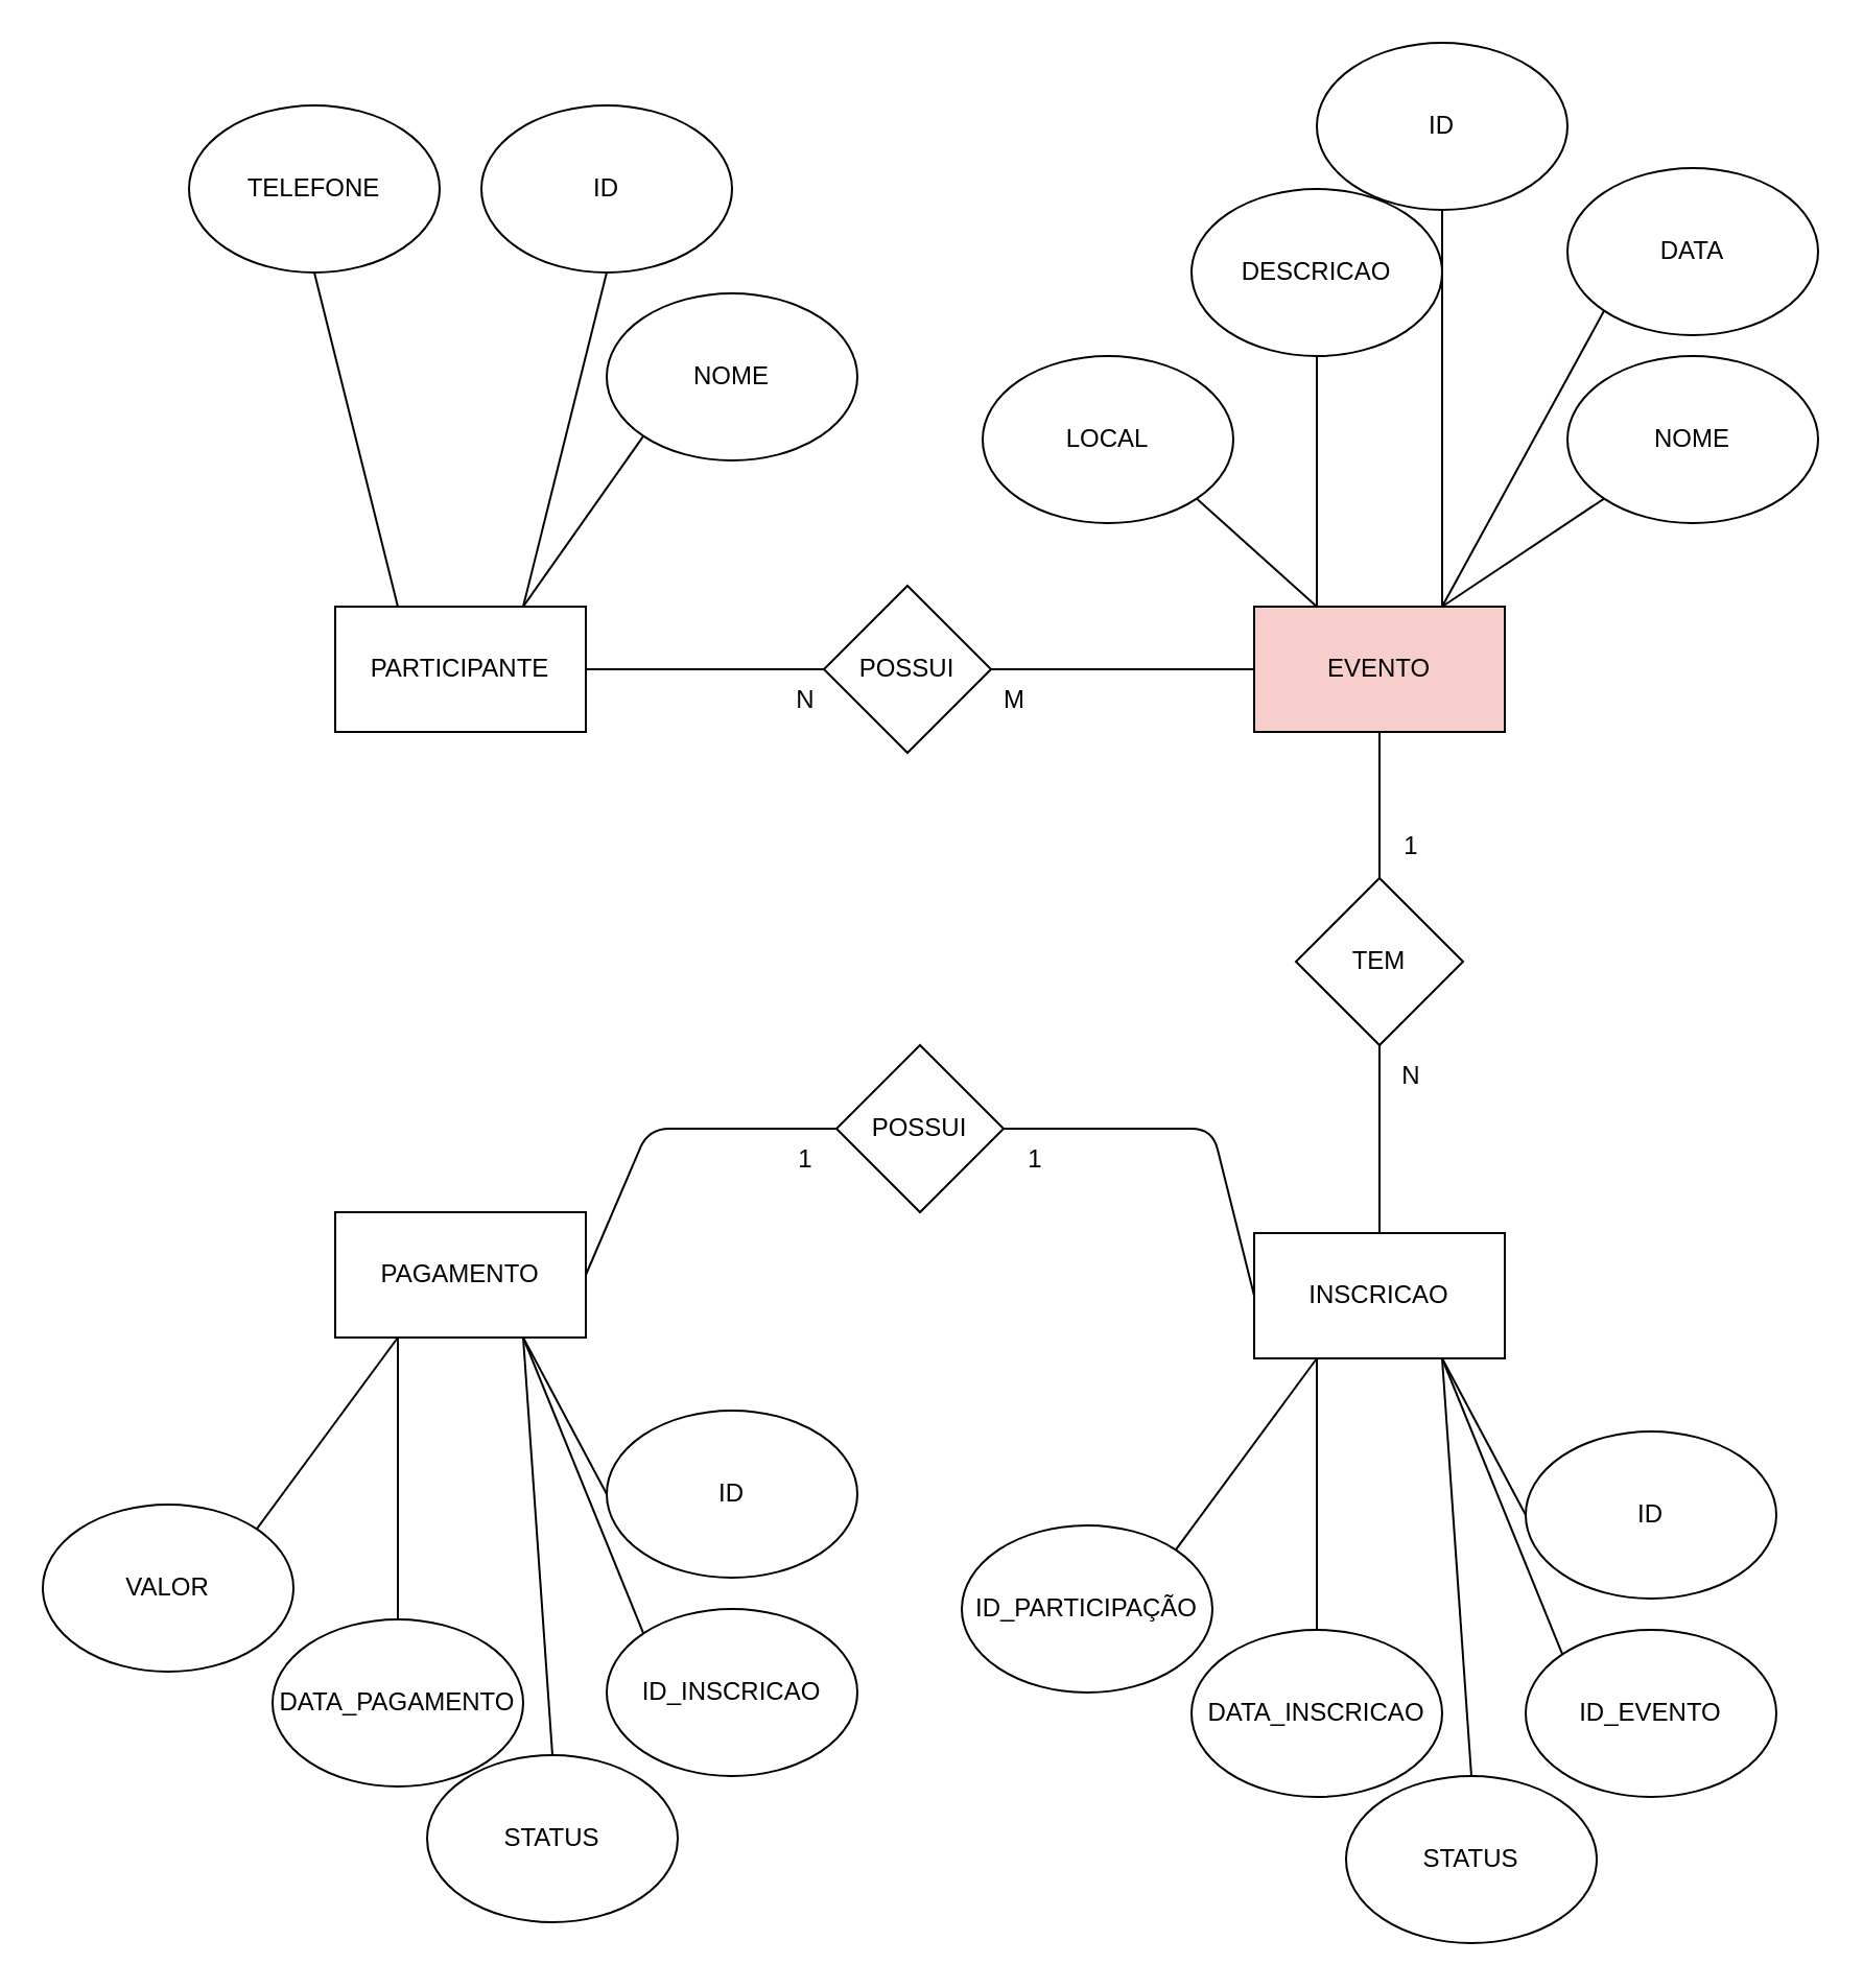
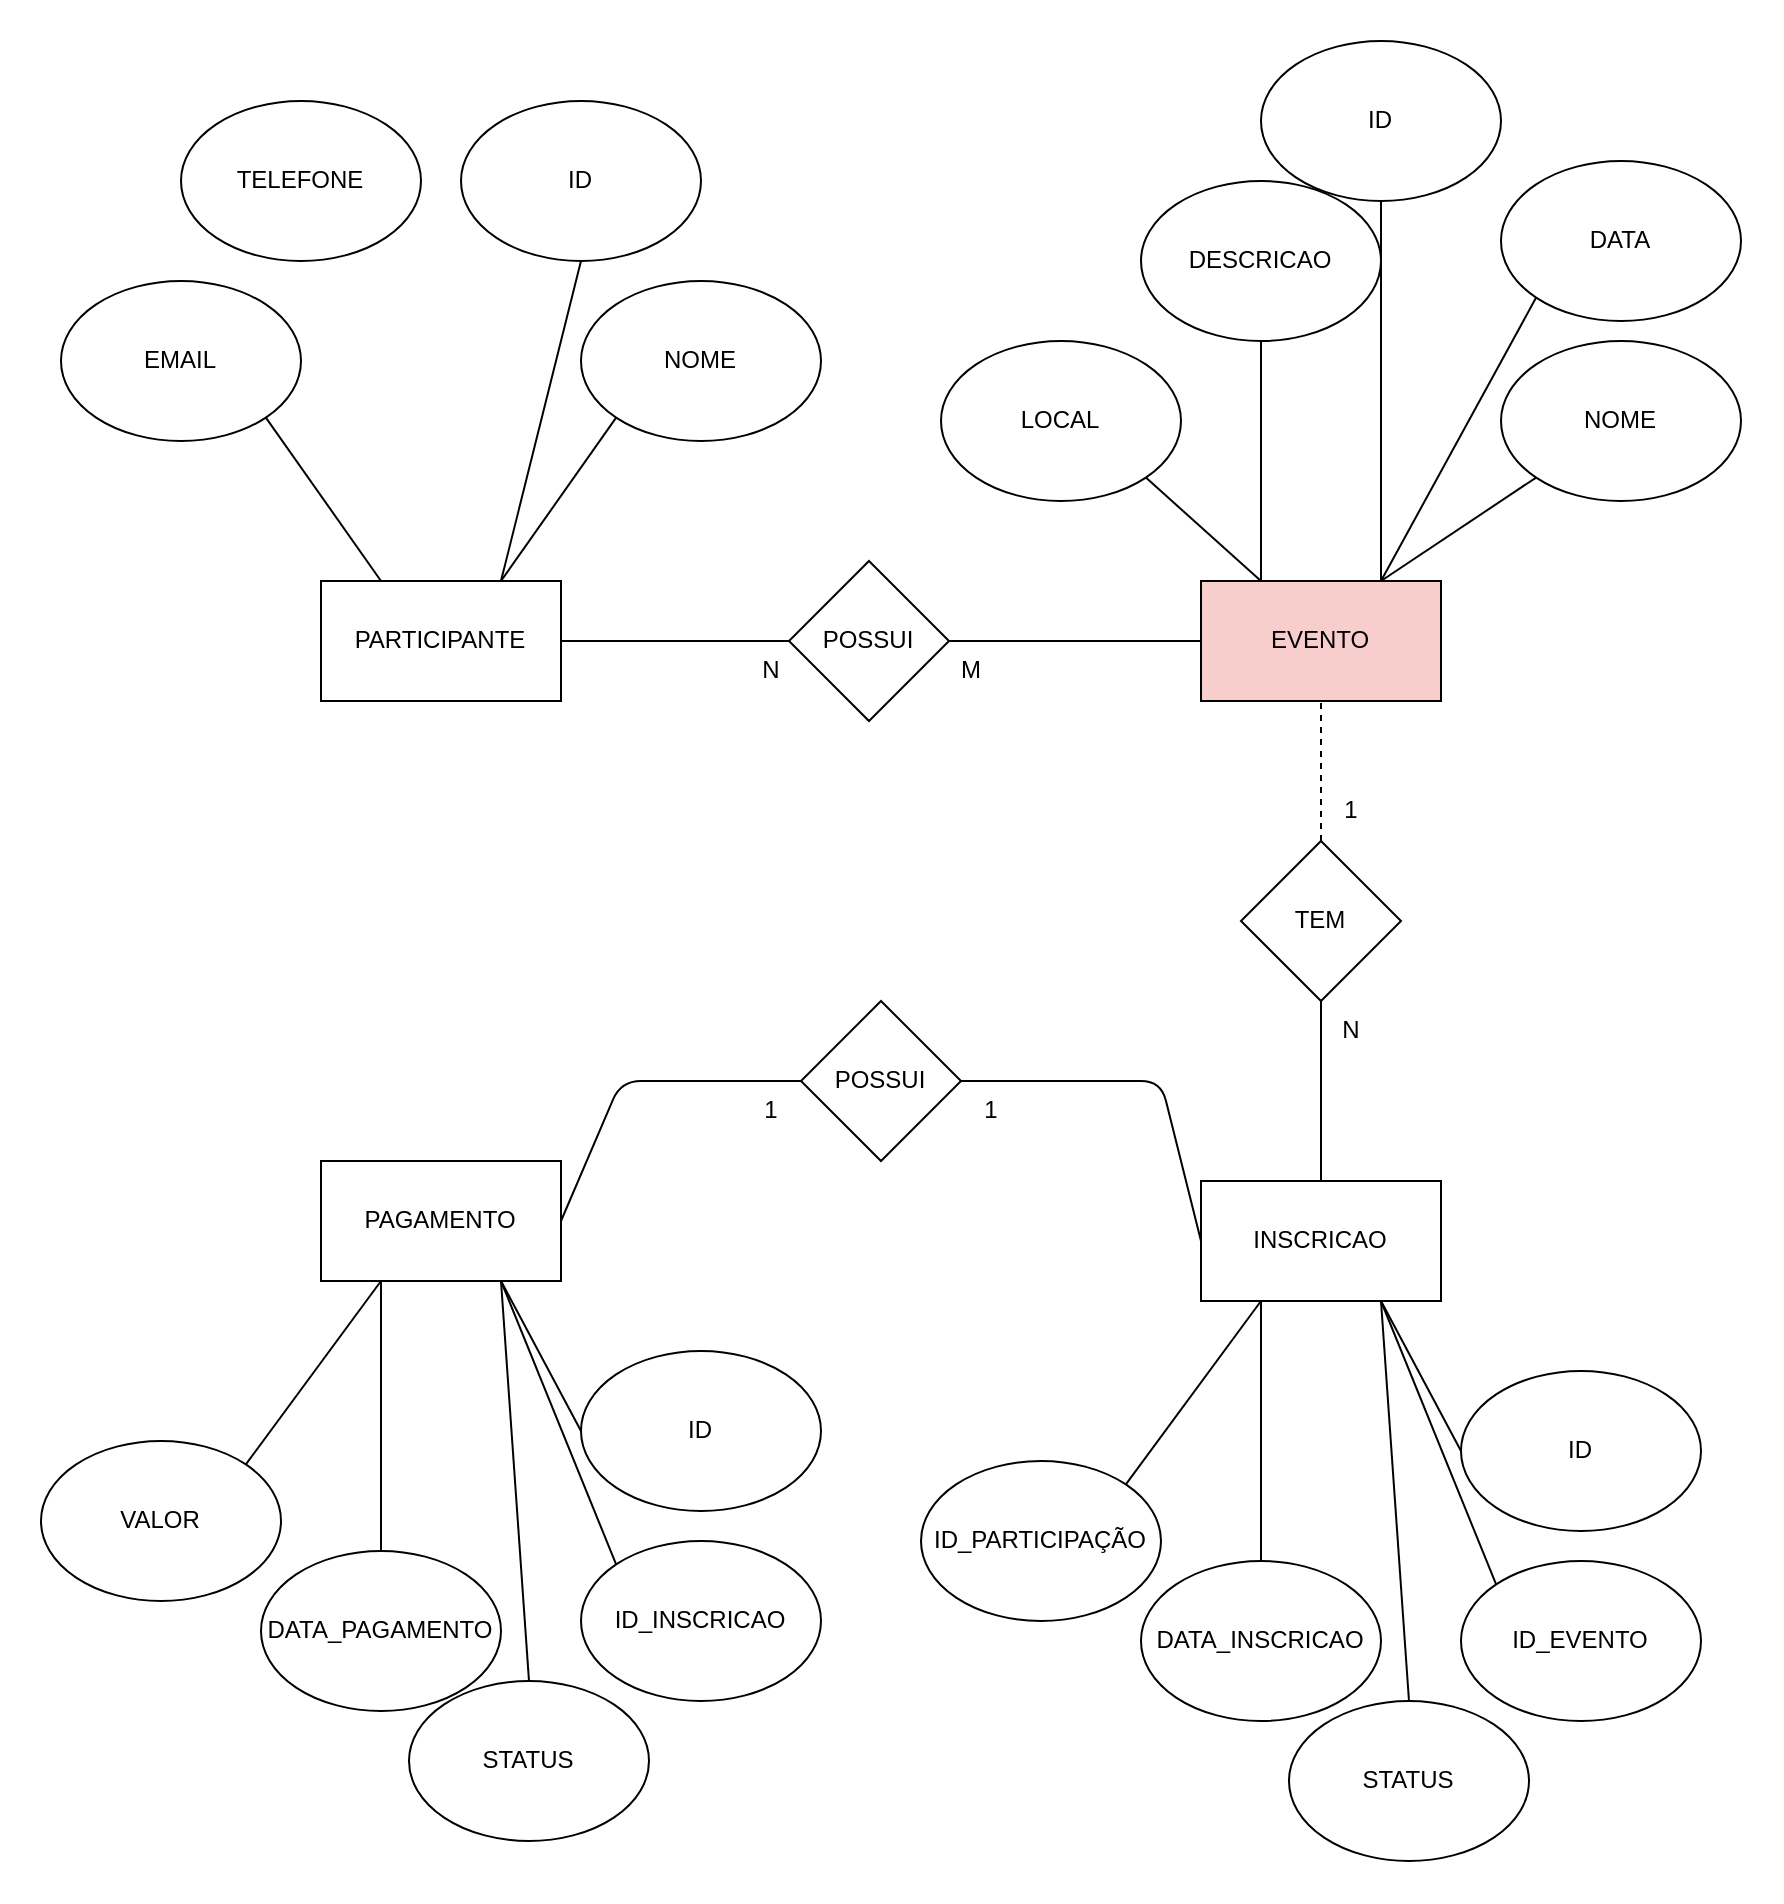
+ <mxCell id="3" value="EMAIL" style="ellipse;whiteSpace=wrap;html=1;" vertex="1" parent="1"><mxGeometry x="30" y="140" width="120" height="80" as="geometry" /></mxCell>
- <mxCell id="8" value="" style="endArrow=none;html=1;exitX=0.5;exitY=1;exitDx=0;exitDy=0;entryX=0.25;entryY=0;entryDx=0;entryDy=0;" edge="1" parent="1" source="4" target="2"><mxGeometry width="50" height="50" relative="1" as="geometry"><mxPoint x="142" y="218" as="sourcePoint" /><mxPoint x="200" y="300" as="targetPoint" /></mxGeometry></mxCell>
+ <mxCell id="7" value="" style="endArrow=none;html=1;exitX=1;exitY=1;exitDx=0;exitDy=0;entryX=0.25;entryY=0;entryDx=0;entryDy=0;" edge="1" parent="1" source="3" target="2"><mxGeometry width="50" height="50" relative="1" as="geometry"><mxPoint x="360" y="250" as="sourcePoint" /><mxPoint x="410" y="200" as="targetPoint" /></mxGeometry></mxCell>
- <mxCell id="50" value="" style="endArrow=none;html=1;entryX=0.5;entryY=1;entryDx=0;entryDy=0;exitX=0.5;exitY=0;exitDx=0;exitDy=0;" edge="1" parent="1" source="49" target="11"><mxGeometry width="50" height="50" relative="1" as="geometry"><mxPoint x="550" y="500" as="sourcePoint" /><mxPoint x="600" y="450" as="targetPoint" /></mxGeometry></mxCell>
+ <mxCell id="50" value="" style="endArrow=none;html=1;entryX=0.5;entryY=1;entryDx=0;entryDy=0;exitX=0.5;exitY=0;exitDx=0;exitDy=0;dashed=1;" edge="1" parent="1" source="49" target="11"><mxGeometry width="50" height="50" relative="1" as="geometry"><mxPoint x="550" y="500" as="sourcePoint" /><mxPoint x="600" y="450" as="targetPoint" /></mxGeometry></mxCell>
